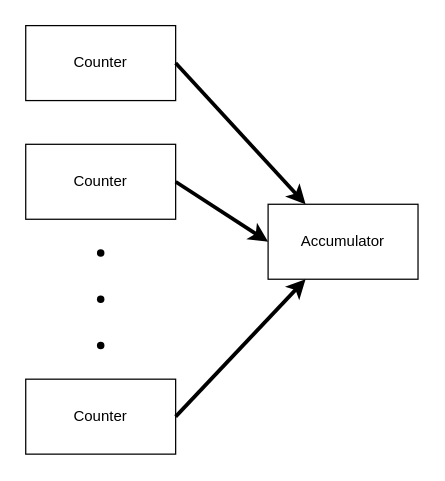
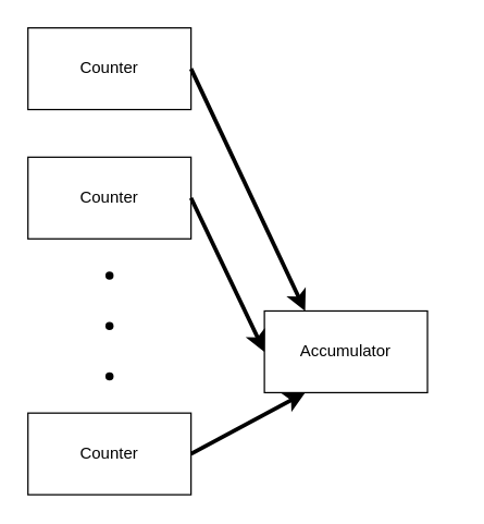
- <mxCell id="3" value="Accumulator" style="rounded=0;whiteSpace=wrap;html=1;" vertex="1" parent="1"><mxGeometry x="214" y="163" width="120" height="60" as="geometry" /></mxCell>
+ <mxCell id="3" value="Accumulator" style="rounded=0;whiteSpace=wrap;html=1;" vertex="1" parent="1"><mxGeometry x="194" y="228" width="120" height="60" as="geometry" /></mxCell>
